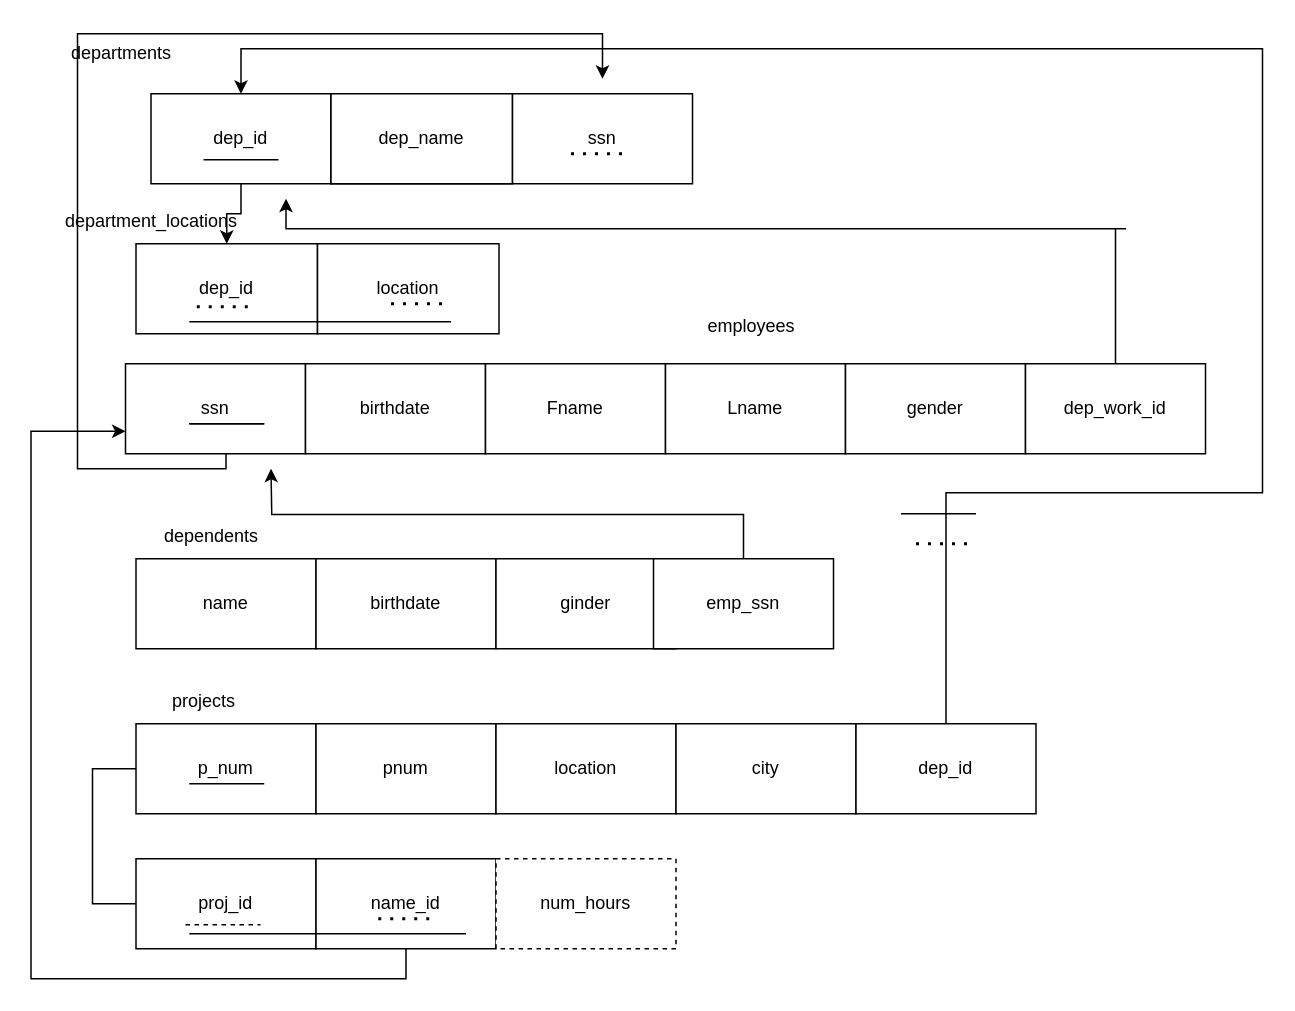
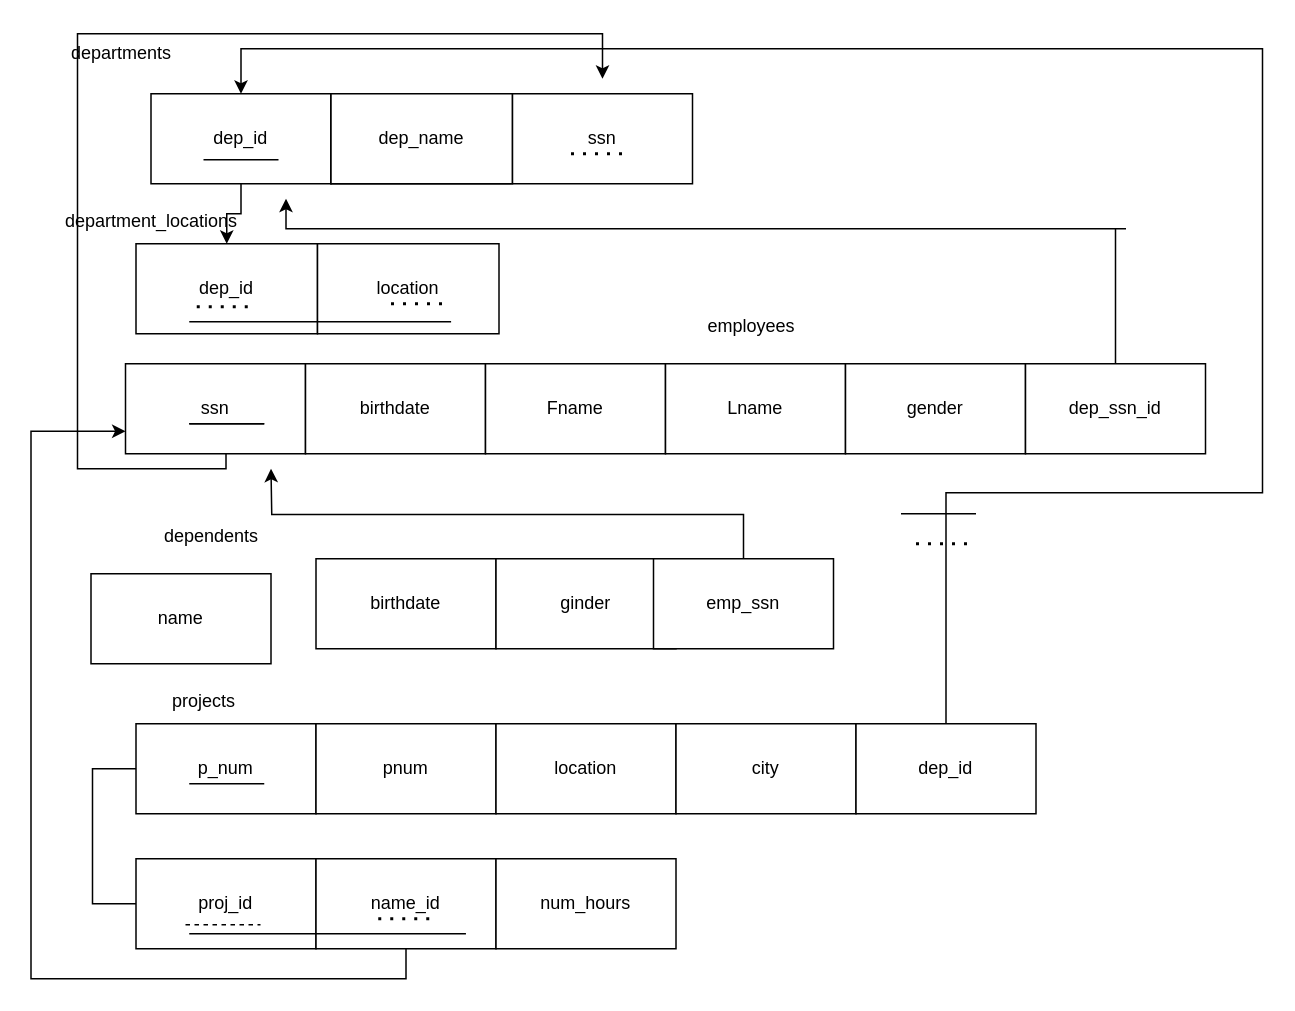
- <mxCell id="31" value="dep_work_id" style="rounded=0;whiteSpace=wrap;html=1;" vertex="1" parent="1"><mxGeometry x="683" y="242" width="120" height="60" as="geometry" /></mxCell>
+ <mxCell id="31" value="dep_ssn_id" style="rounded=0;whiteSpace=wrap;html=1;" vertex="1" parent="1"><mxGeometry x="683" y="242" width="120" height="60" as="geometry" /></mxCell>
- <mxCell id="24" value="name" style="rounded=0;whiteSpace=wrap;html=1;" vertex="1" parent="1"><mxGeometry x="90" y="372" width="120" height="60" as="geometry" /></mxCell>
+ <mxCell id="24" value="name" style="rounded=0;whiteSpace=wrap;html=1;" vertex="1" parent="1"><mxGeometry x="60" y="382" width="120" height="60" as="geometry" /></mxCell>
- <mxCell id="53" value="num_hours" style="rounded=0;whiteSpace=wrap;html=1;dashed=1;" vertex="1" parent="1"><mxGeometry x="330" y="572" width="120" height="60" as="geometry" /></mxCell>
+ <mxCell id="53" value="num_hours" style="rounded=0;whiteSpace=wrap;html=1;" vertex="1" parent="1"><mxGeometry x="330" y="572" width="120" height="60" as="geometry" /></mxCell>
